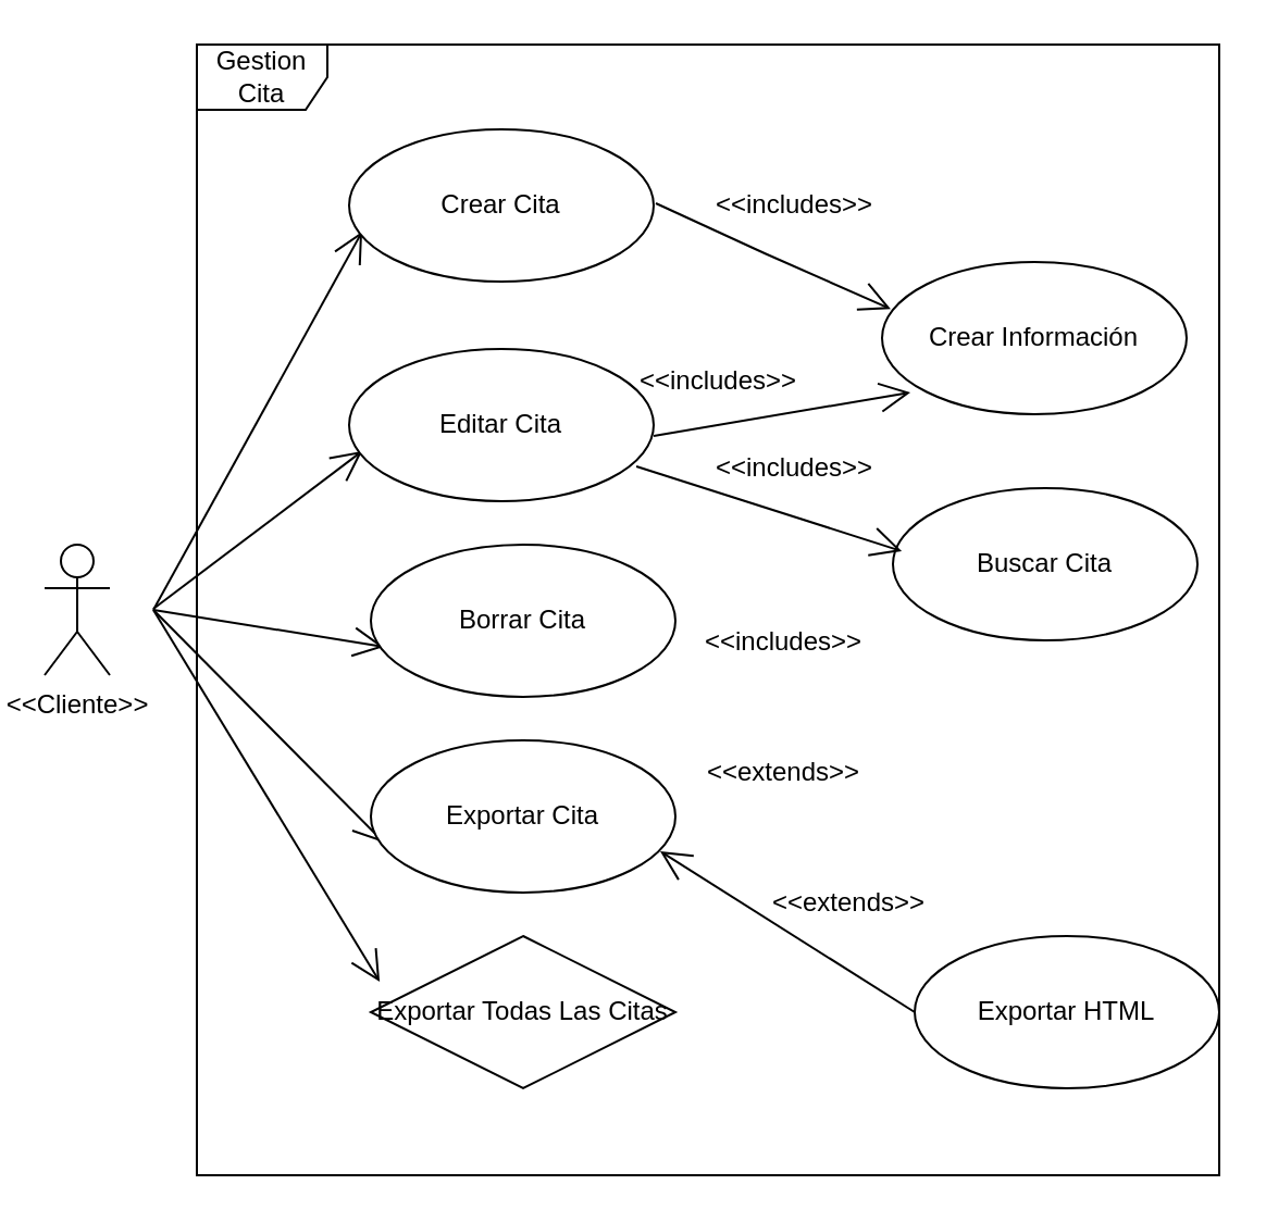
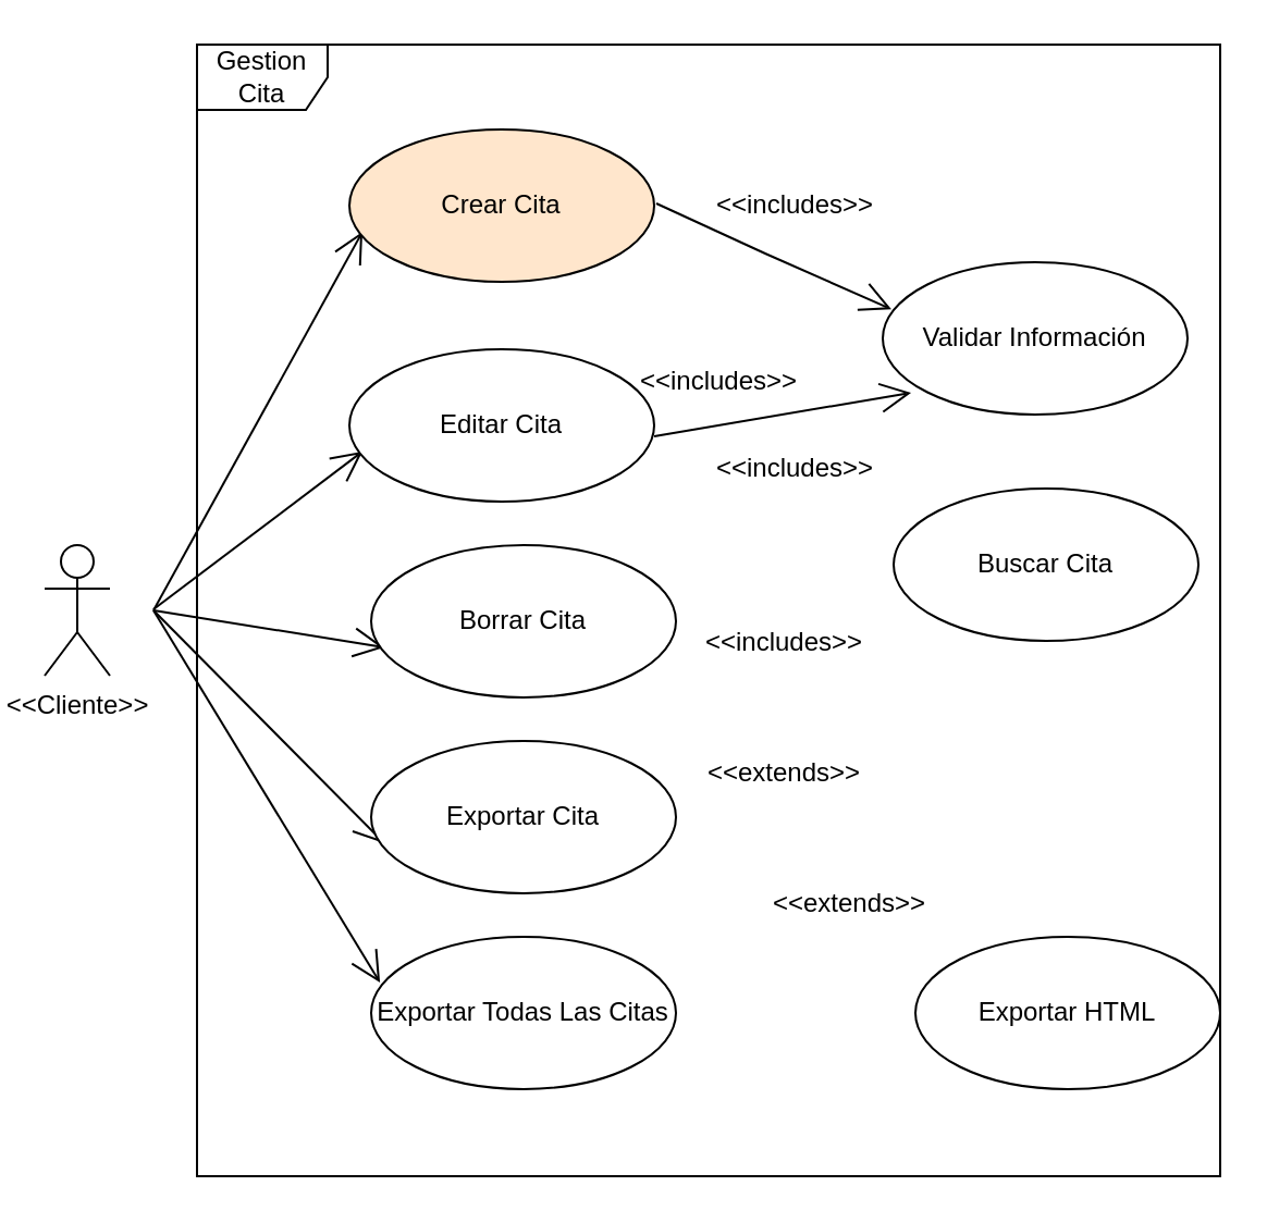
- <mxCell id="10" value="Crear Cita" style="ellipse;whiteSpace=wrap;html=1;" parent="1" vertex="1"><mxGeometry x="160" y="59" width="140" height="70" as="geometry" /></mxCell>
+ <mxCell id="10" value="Crear Cita" style="ellipse;whiteSpace=wrap;html=1;fillColor=#ffe6cc;" parent="1" vertex="1"><mxGeometry x="160" y="59" width="140" height="70" as="geometry" /></mxCell>
- <mxCell id="7" value="Crear Información" style="ellipse;whiteSpace=wrap;html=1;" parent="1" vertex="1"><mxGeometry x="405" y="120" width="140" height="70" as="geometry" /></mxCell>
+ <mxCell id="7" value="Validar Información" style="ellipse;whiteSpace=wrap;html=1;" parent="1" vertex="1"><mxGeometry x="405" y="120" width="140" height="70" as="geometry" /></mxCell>
- <mxCell id="16" value="" style="endArrow=open;endFill=1;endSize=12;html=1;rounded=0;entryX=0.029;entryY=0.414;entryDx=0;entryDy=0;entryPerimeter=0;exitX=0.943;exitY=0.771;exitDx=0;exitDy=0;exitPerimeter=0;" parent="1" source="5" target="12" edge="1"><mxGeometry width="160" relative="1" as="geometry"><mxPoint x="70" y="280" as="sourcePoint" /><mxPoint x="290" y="360" as="targetPoint" /></mxGeometry></mxCell>
- <mxCell id="24" value="" style="endArrow=open;endFill=1;endSize=12;html=1;rounded=0;exitX=0;exitY=0.5;exitDx=0;exitDy=0;entryX=0.95;entryY=0.729;entryDx=0;entryDy=0;entryPerimeter=0;" edge="1" parent="1" source="23" target="20"><mxGeometry width="160" relative="1" as="geometry"><mxPoint x="320" y="540" as="sourcePoint" /><mxPoint x="480" y="540" as="targetPoint" /></mxGeometry></mxCell>
- <mxCell id="22" value="Exportar Todas Las Citas" style="rhombus;whiteSpace=wrap;html=1;" vertex="1" parent="1"><mxGeometry x="170" y="430" width="140" height="70" as="geometry" /></mxCell>
+ <mxCell id="22" value="Exportar Todas Las Citas" style="ellipse;whiteSpace=wrap;html=1;" vertex="1" parent="1"><mxGeometry x="170" y="430" width="140" height="70" as="geometry" /></mxCell>
